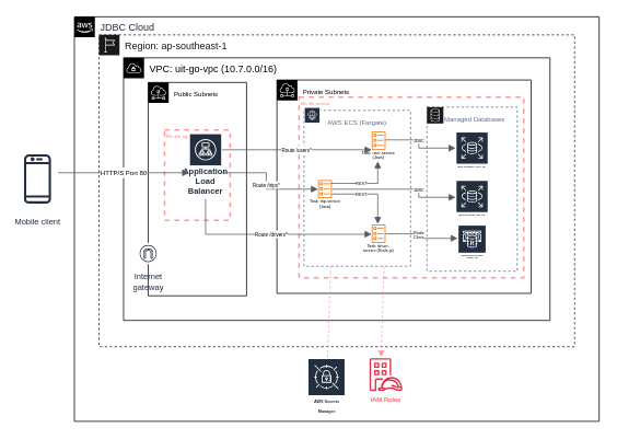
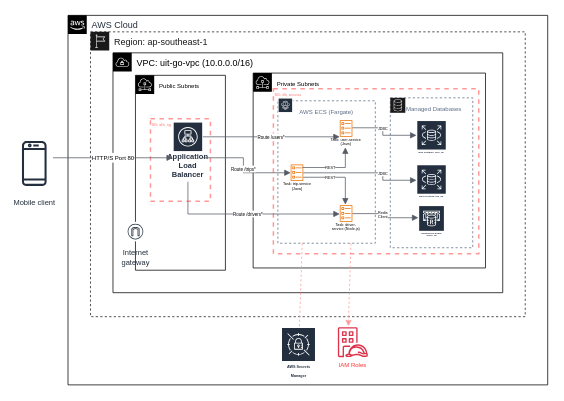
- <mxCell id="3" value="JDBC Cloud" style="points=[[0,0],[0.25,0],[0.5,0],[0.75,0],[1,0],[1,0.25],[1,0.5],[1,0.75],[1,1],[0.75,1],[0.5,1],[0.25,1],[0,1],[0,0.75],[0,0.5],[0,0.25]];outlineConnect=0;gradientColor=none;html=1;whiteSpace=wrap;fontSize=12;fontStyle=0;container=1;pointerEvents=0;collapsible=0;recursiveResize=0;shape=mxgraph.aws4.group;grIcon=mxgraph.aws4.group_aws_cloud_alt;strokeColor=#000000;fillColor=none;verticalAlign=top;align=left;spacingLeft=30;fontColor=#232F3E;dashed=0;" parent="1" vertex="1"><mxGeometry x="90" y="20" width="640" height="493" as="geometry" /></mxCell>
+ <mxCell id="3" value="AWS Cloud" style="points=[[0,0],[0.25,0],[0.5,0],[0.75,0],[1,0],[1,0.25],[1,0.5],[1,0.75],[1,1],[0.75,1],[0.5,1],[0.25,1],[0,1],[0,0.75],[0,0.5],[0,0.25]];outlineConnect=0;gradientColor=none;html=1;whiteSpace=wrap;fontSize=12;fontStyle=0;container=1;pointerEvents=0;collapsible=0;recursiveResize=0;shape=mxgraph.aws4.group;grIcon=mxgraph.aws4.group_aws_cloud_alt;strokeColor=#000000;fillColor=none;verticalAlign=top;align=left;spacingLeft=30;fontColor=#232F3E;dashed=0;" parent="1" vertex="1"><mxGeometry x="90" y="20" width="640" height="493" as="geometry" /></mxCell>
- <mxCell id="9" value="&lt;font style=&quot;color: rgb(0, 0, 0);&quot;&gt;VPC: uit-go-vpc (10.7.0.0/16)&lt;/font&gt;" style="sketch=0;outlineConnect=0;gradientColor=none;html=1;whiteSpace=wrap;fontSize=12;fontStyle=0;shape=mxgraph.aws4.group;grIcon=mxgraph.aws4.group_vpc;strokeColor=#000000;fillColor=none;verticalAlign=top;align=left;spacingLeft=30;fontColor=#879196;dashed=0;" parent="1" vertex="1"><mxGeometry x="150" y="70" width="520" height="320" as="geometry" /></mxCell>
+ <mxCell id="9" value="&lt;font style=&quot;color: rgb(0, 0, 0);&quot;&gt;VPC: uit-go-vpc (10.0.0.0/16)&lt;/font&gt;" style="sketch=0;outlineConnect=0;gradientColor=none;html=1;whiteSpace=wrap;fontSize=12;fontStyle=0;shape=mxgraph.aws4.group;grIcon=mxgraph.aws4.group_vpc;strokeColor=#000000;fillColor=none;verticalAlign=top;align=left;spacingLeft=30;fontColor=#879196;dashed=0;" parent="1" vertex="1"><mxGeometry x="150" y="70" width="520" height="320" as="geometry" /></mxCell>
